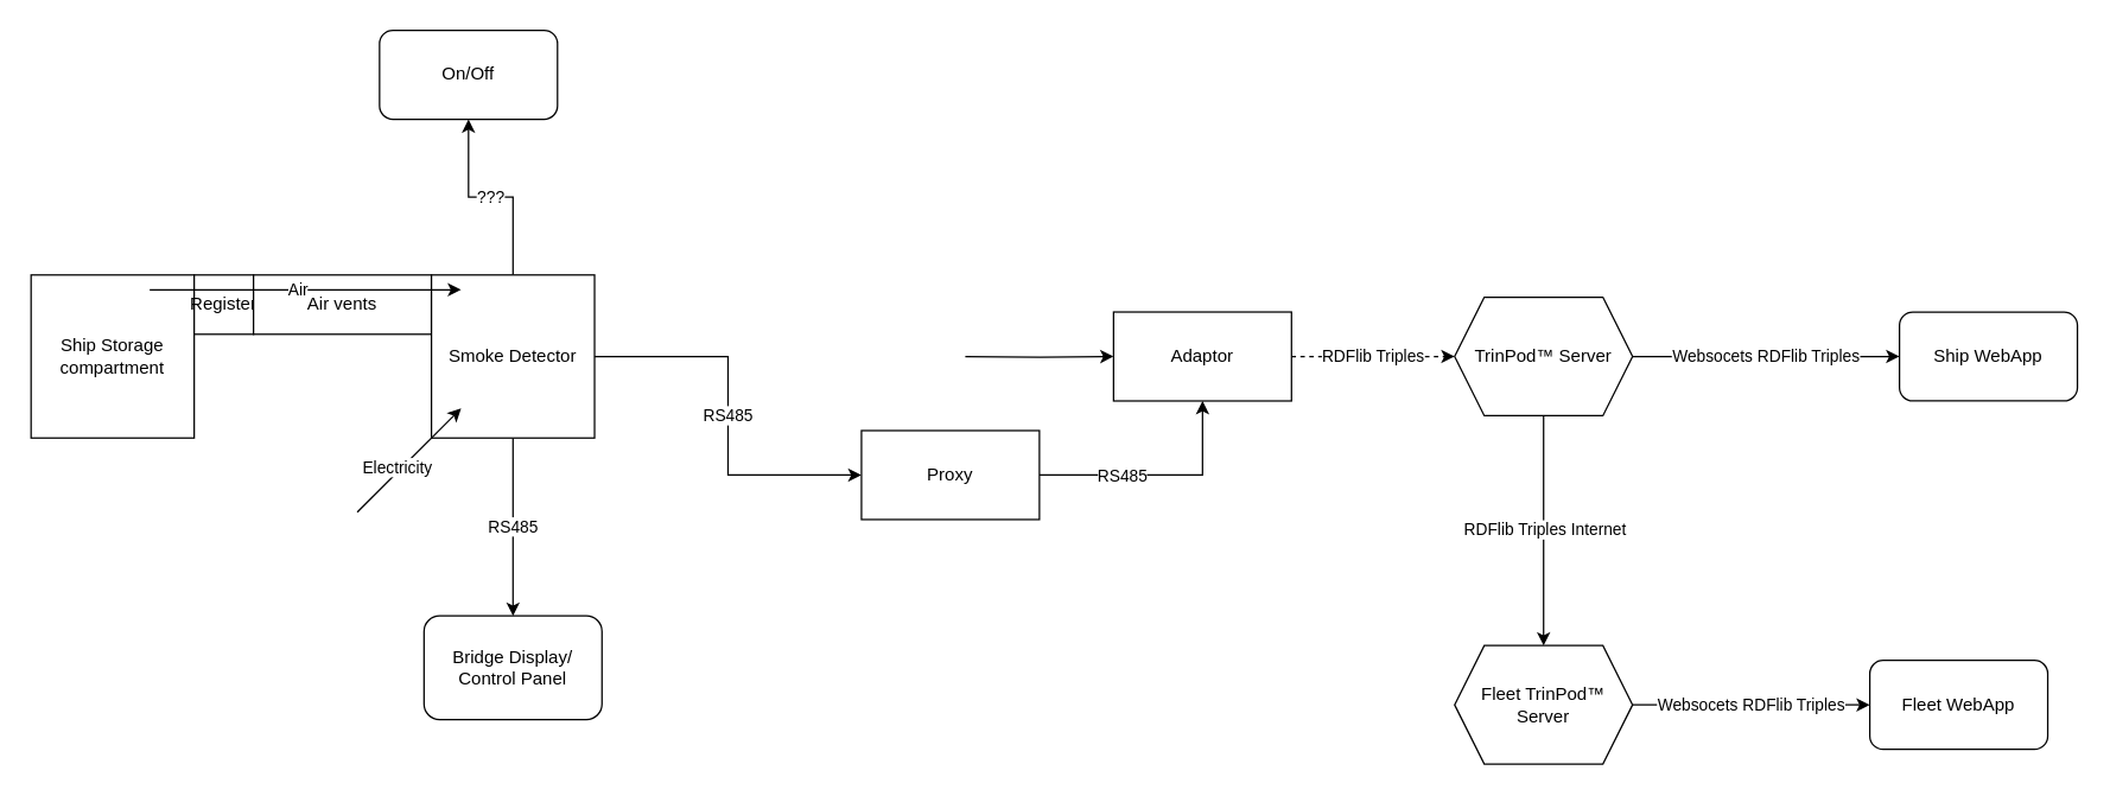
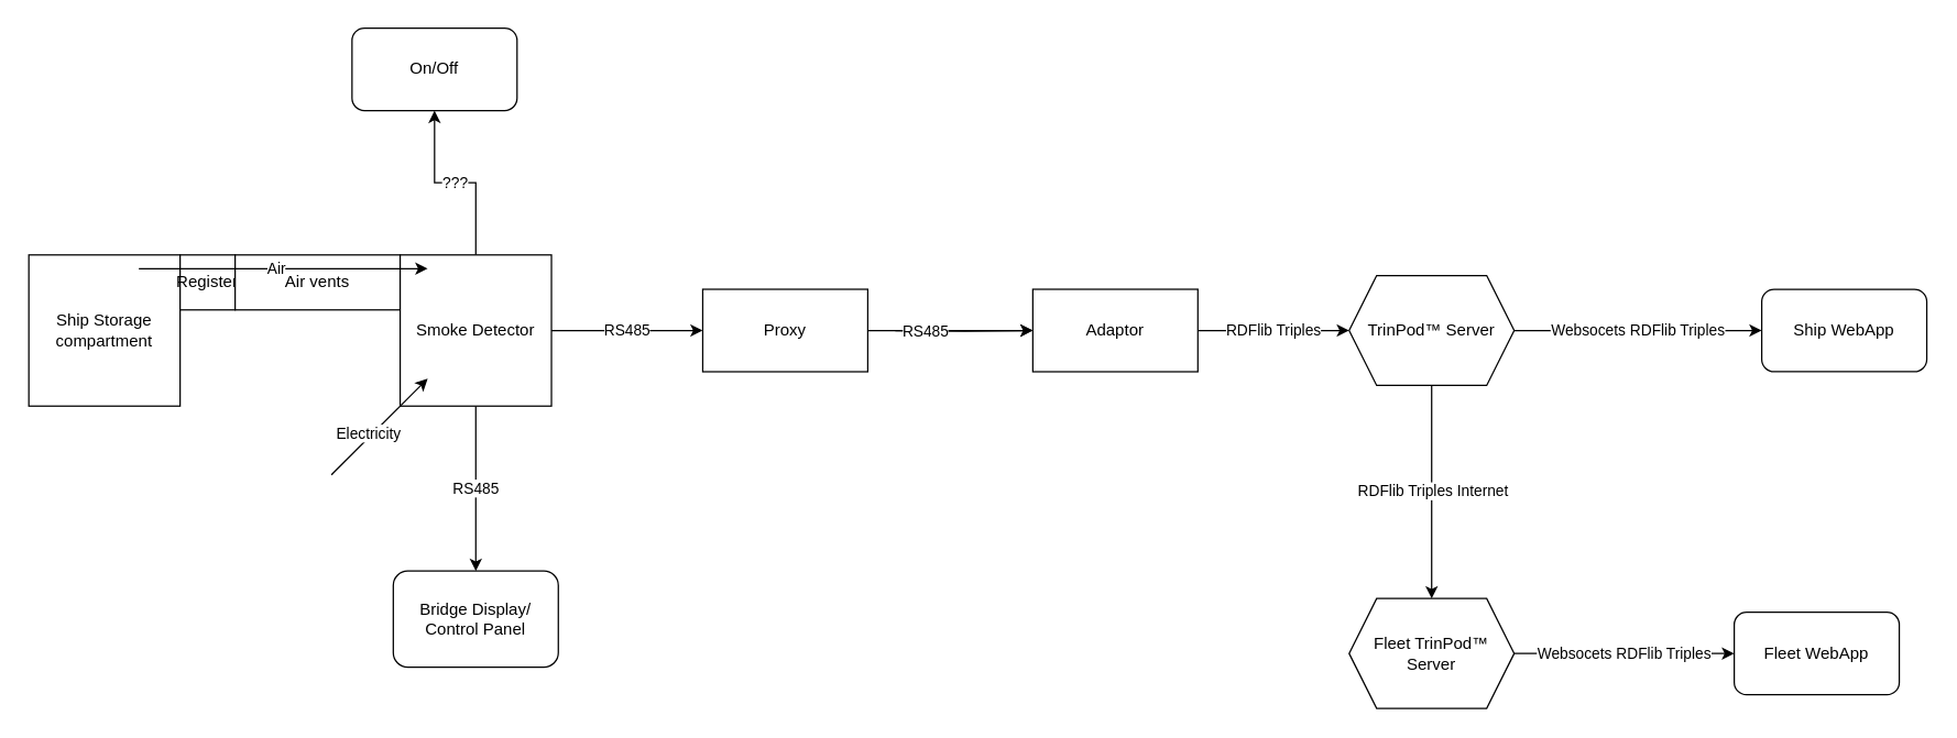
- <mxCell id="15" value="RDFlib Triples" style="edgeStyle=orthogonalEdgeStyle;rounded=0;orthogonalLoop=1;jettySize=auto;html=1;dashed=1;" edge="1" parent="1" source="16" target="20"><mxGeometry relative="1" as="geometry" /></mxCell>
+ <mxCell id="15" value="RDFlib Triples" style="edgeStyle=orthogonalEdgeStyle;rounded=0;orthogonalLoop=1;jettySize=auto;html=1;" edge="1" parent="1" source="16" target="20"><mxGeometry relative="1" as="geometry" /></mxCell>
- <mxCell id="14" value="Proxy" style="whiteSpace=wrap;html=1;" vertex="1" parent="1"><mxGeometry x="580" y="290" width="120" height="60" as="geometry" /></mxCell>
+ <mxCell id="14" value="Proxy" style="whiteSpace=wrap;html=1;" vertex="1" parent="1"><mxGeometry x="510" y="210" width="120" height="60" as="geometry" /></mxCell>
